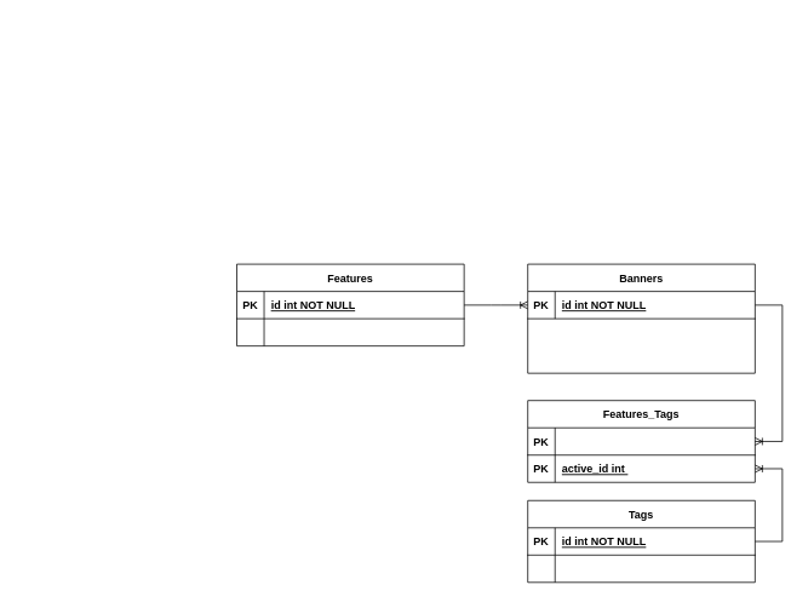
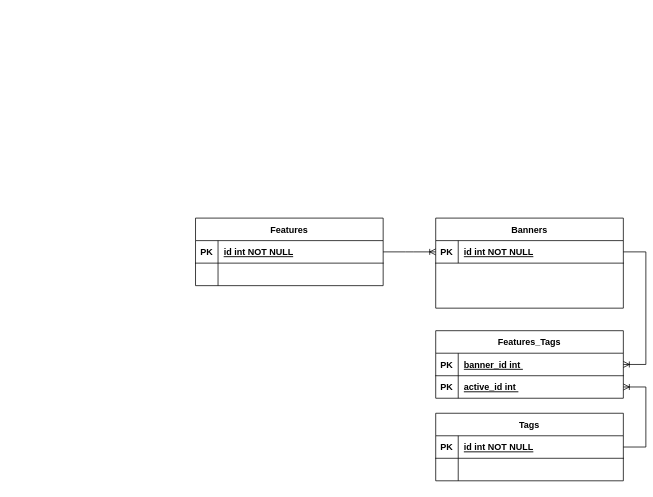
+ <mxCell id="21" value="banner_id int " style="shape=partialRectangle;overflow=hidden;connectable=0;fillColor=none;top=0;left=0;bottom=0;right=0;align=left;spacingLeft=6;fontStyle=5;" vertex="1" parent="19"><mxGeometry x="30" width="220" height="30" as="geometry"><mxRectangle width="220" height="30" as="alternateBounds" /></mxGeometry></mxCell>
